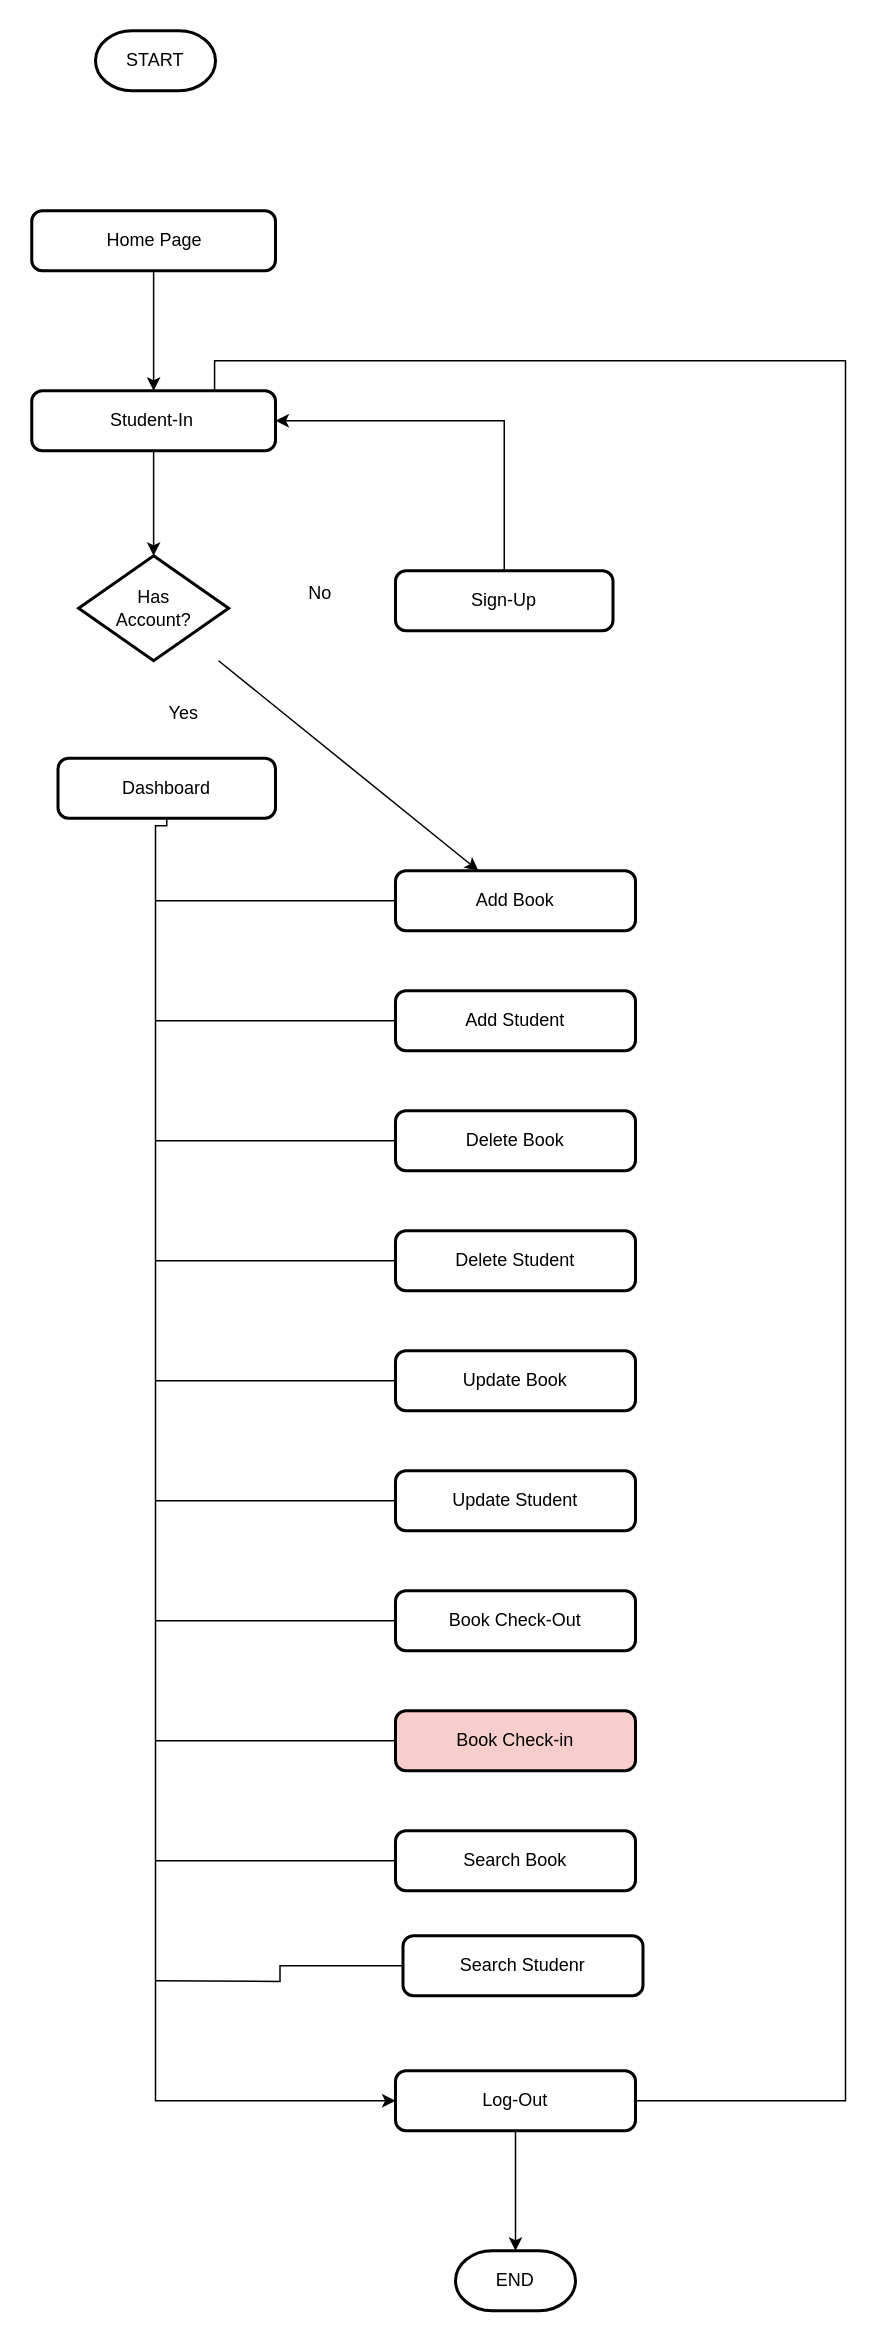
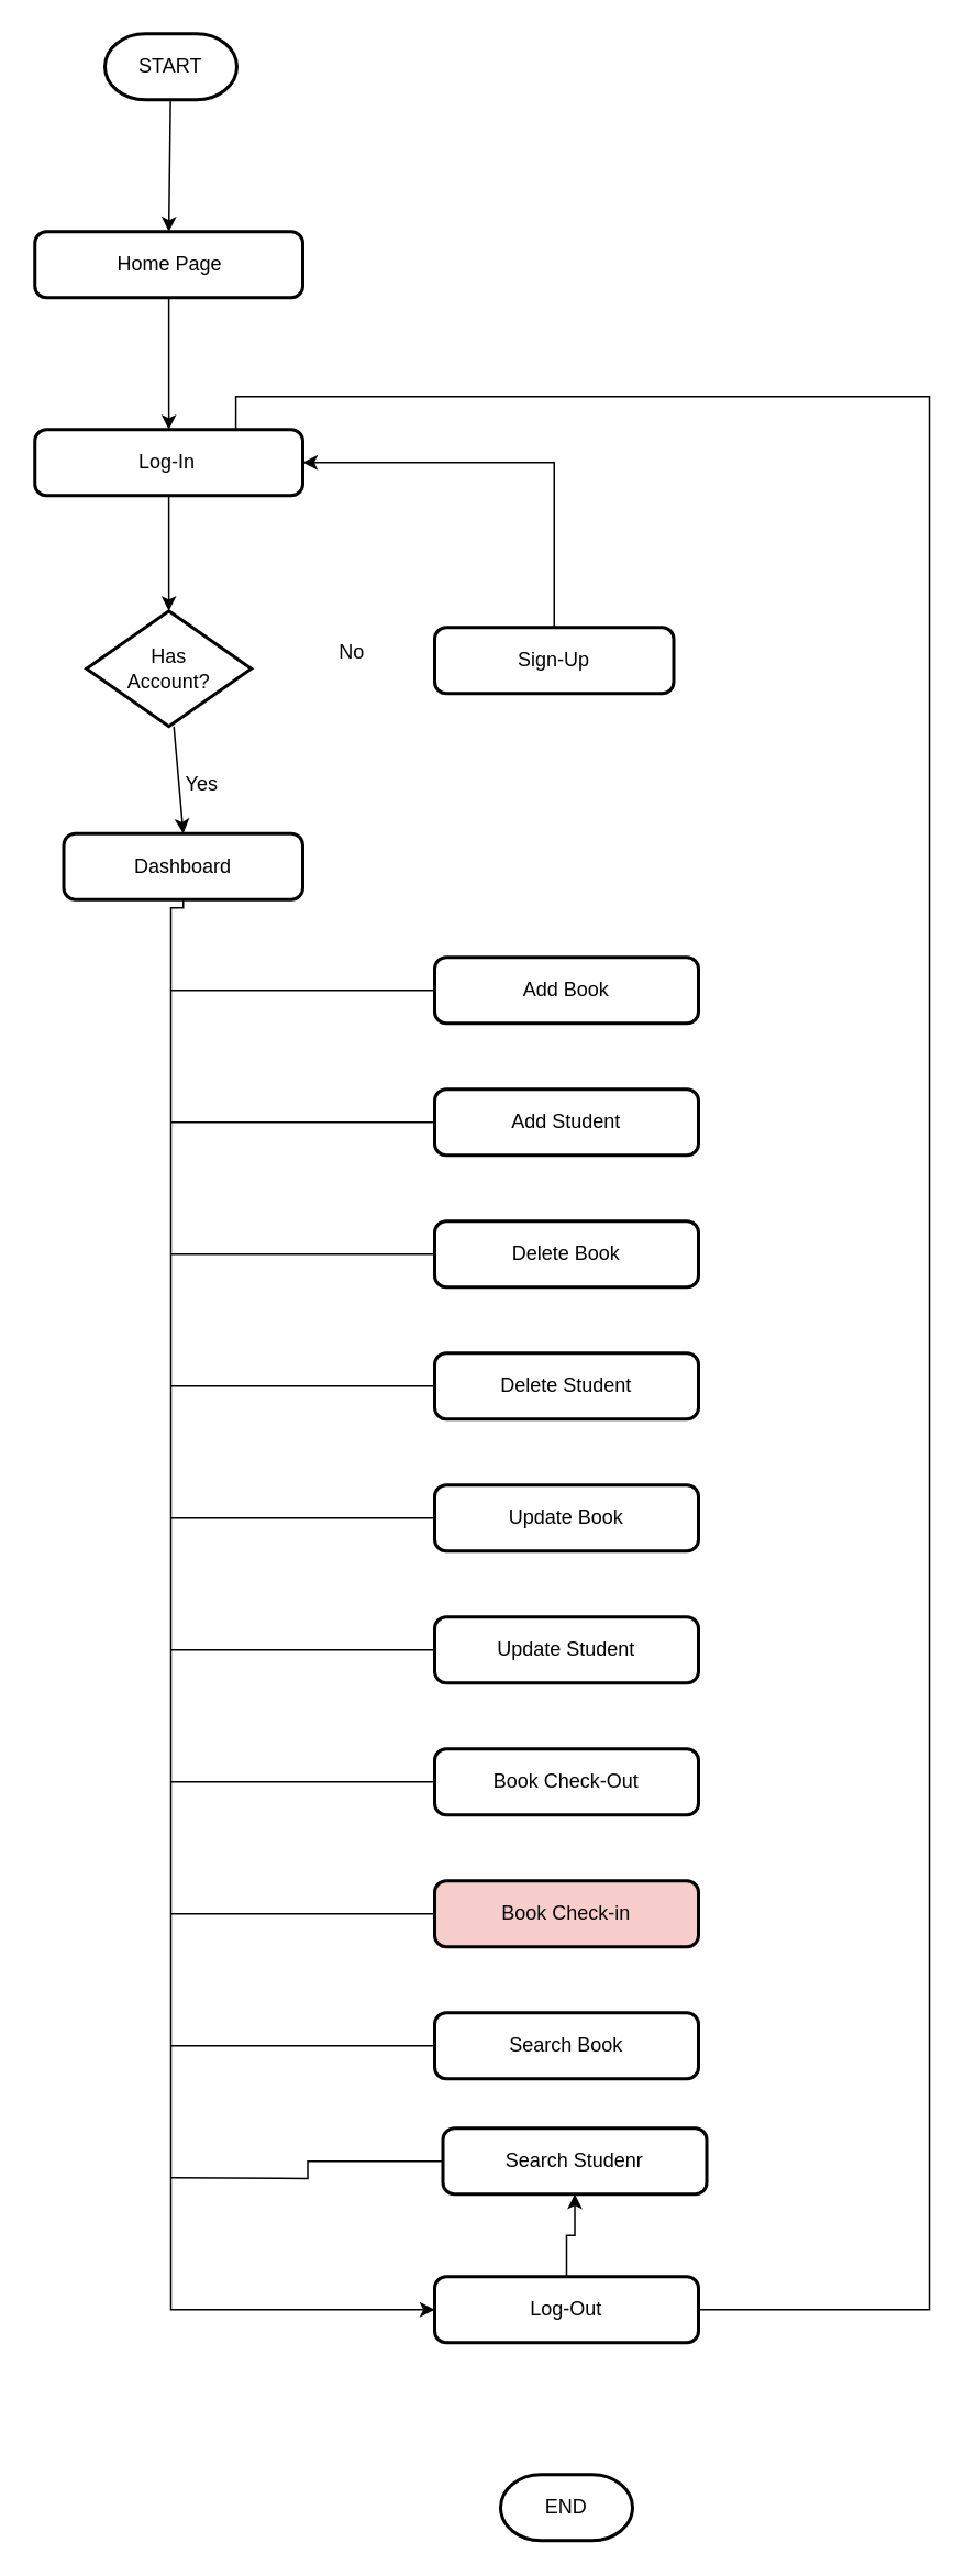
+ <mxCell id="2" style="rounded=0;orthogonalLoop=1;jettySize=auto;html=1;entryX=0.5;entryY=0;entryDx=0;entryDy=0;" parent="1" source="3" target="11" edge="1"><mxGeometry relative="1" as="geometry" /></mxCell>
- <mxCell id="13" value="Student-In&amp;nbsp;" style="rounded=1;whiteSpace=wrap;html=1;absoluteArcSize=1;arcSize=14;strokeWidth=2;" parent="1" vertex="1"><mxGeometry x="20.5" y="260" width="162.5" height="40" as="geometry" /></mxCell>
+ <mxCell id="13" value="Log-In&amp;nbsp;" style="rounded=1;whiteSpace=wrap;html=1;absoluteArcSize=1;arcSize=14;strokeWidth=2;" parent="1" vertex="1"><mxGeometry x="20.5" y="260" width="162.5" height="40" as="geometry" /></mxCell>
- <mxCell id="6" style="edgeStyle=none;rounded=0;orthogonalLoop=1;jettySize=auto;html=1;" parent="1" source="7" target="15" edge="1"><mxGeometry relative="1" as="geometry" /></mxCell>
+ <mxCell id="6" style="edgeStyle=none;rounded=0;orthogonalLoop=1;jettySize=auto;html=1;entryX=0.5;entryY=0;entryDx=0;entryDy=0;" parent="1" source="7" target="9" edge="1"><mxGeometry relative="1" as="geometry" /></mxCell>
- <mxCell id="35" style="edgeStyle=orthogonalEdgeStyle;rounded=0;orthogonalLoop=1;jettySize=auto;html=1;entryX=0.5;entryY=0;entryDx=0;entryDy=0;entryPerimeter=0;endArrow=classic;endFill=1;" parent="1" source="36" target="37" edge="1"><mxGeometry relative="1" as="geometry" /></mxCell>
+ <mxCell id="35" style="edgeStyle=orthogonalEdgeStyle;rounded=0;orthogonalLoop=1;jettySize=auto;html=1;endArrow=classic;endFill=1;" parent="1" source="36" target="33" edge="1"><mxGeometry relative="1" as="geometry" /></mxCell>
